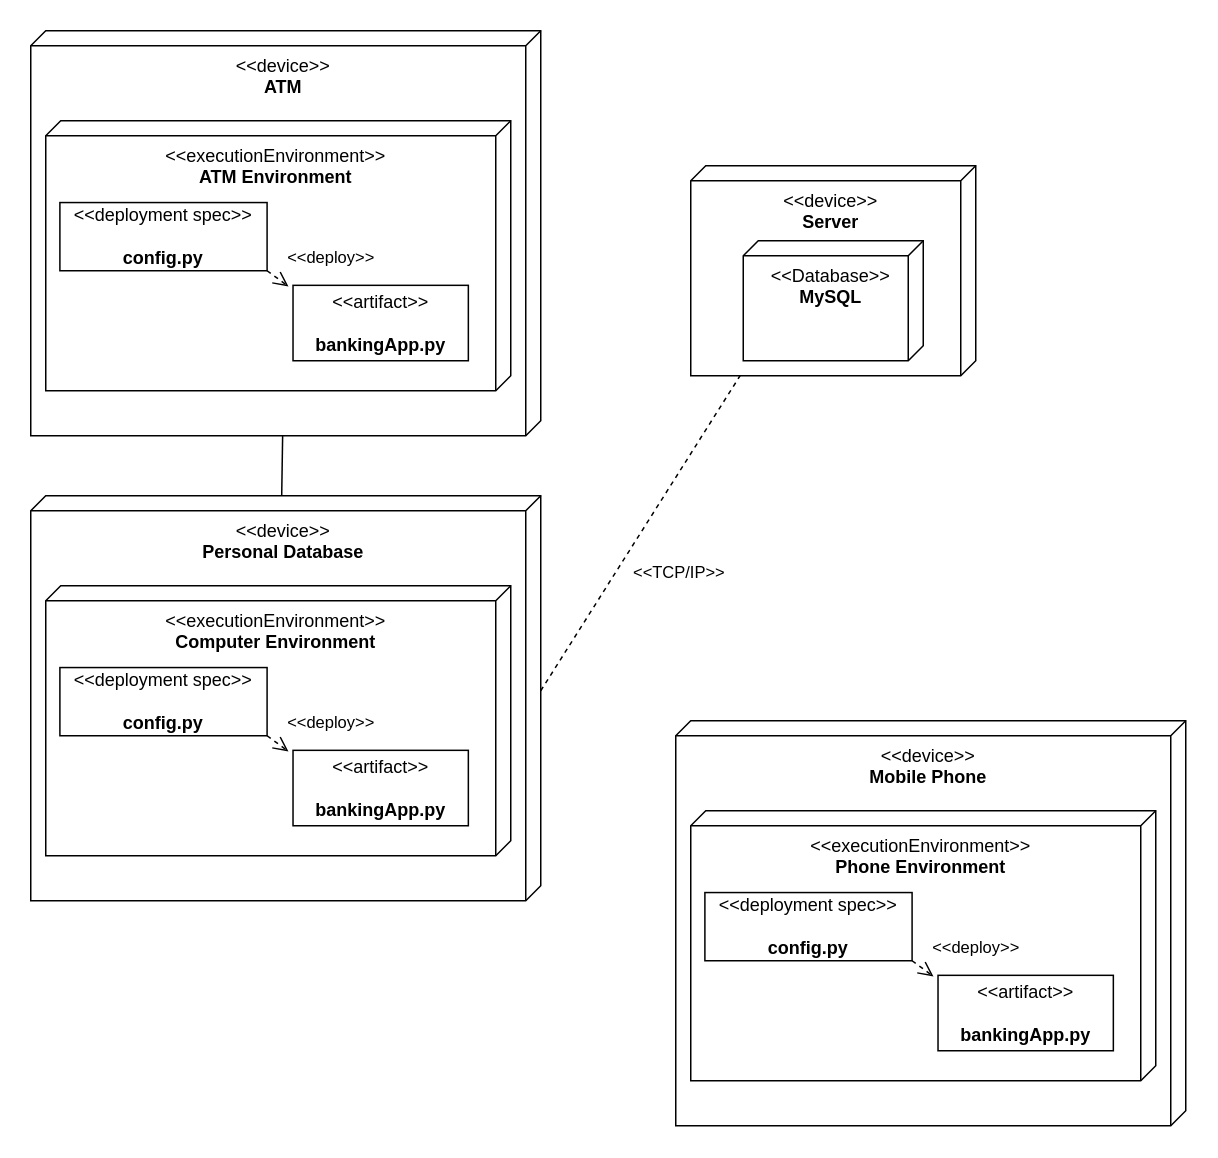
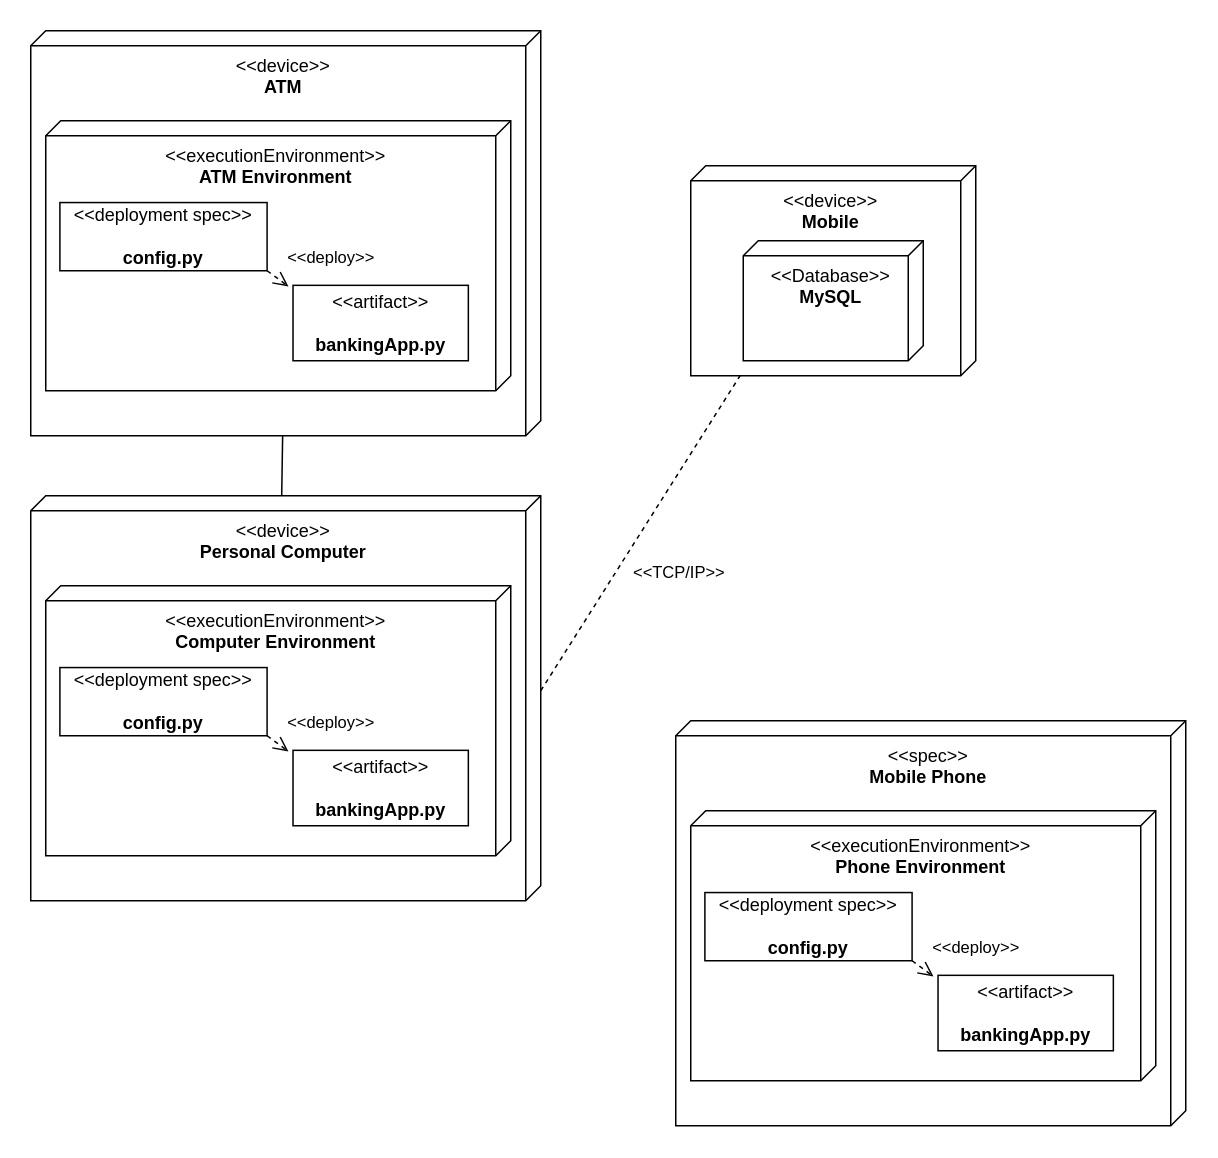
- <mxCell id="8" value="&amp;lt;&amp;lt;device&amp;gt;&amp;gt;&lt;br&gt;&lt;b&gt;Server&lt;/b&gt;" style="verticalAlign=top;align=center;shape=cube;size=10;direction=south;fontStyle=0;html=1;boundedLbl=1;spacingLeft=5;" vertex="1" parent="1"><mxGeometry x="460" y="110" width="190" height="140" as="geometry" /></mxCell>
+ <mxCell id="8" value="&amp;lt;&amp;lt;device&amp;gt;&amp;gt;&lt;br&gt;&lt;b&gt;Mobile&lt;/b&gt;" style="verticalAlign=top;align=center;shape=cube;size=10;direction=south;fontStyle=0;html=1;boundedLbl=1;spacingLeft=5;" vertex="1" parent="1"><mxGeometry x="460" y="110" width="190" height="140" as="geometry" /></mxCell>
- <mxCell id="10" value="&amp;lt;&amp;lt;device&amp;gt;&amp;gt;&lt;br&gt;&lt;b&gt;Personal Database&lt;/b&gt;" style="verticalAlign=top;align=center;shape=cube;size=10;direction=south;fontStyle=0;html=1;boundedLbl=1;spacingLeft=5;" vertex="1" parent="1"><mxGeometry x="20" y="330" width="340" height="270" as="geometry" /></mxCell>
+ <mxCell id="10" value="&amp;lt;&amp;lt;device&amp;gt;&amp;gt;&lt;br&gt;&lt;b&gt;Personal Computer&lt;/b&gt;" style="verticalAlign=top;align=center;shape=cube;size=10;direction=south;fontStyle=0;html=1;boundedLbl=1;spacingLeft=5;" vertex="1" parent="1"><mxGeometry x="20" y="330" width="340" height="270" as="geometry" /></mxCell>
- <mxCell id="16" value="&amp;lt;&amp;lt;device&amp;gt;&amp;gt;&lt;br&gt;&lt;b&gt;Mobile Phone&lt;/b&gt;" style="verticalAlign=top;align=center;shape=cube;size=10;direction=south;fontStyle=0;html=1;boundedLbl=1;spacingLeft=5;" vertex="1" parent="1"><mxGeometry x="450" y="480" width="340" height="270" as="geometry" /></mxCell>
+ <mxCell id="16" value="&amp;lt;&amp;lt;spec&amp;gt;&amp;gt;&lt;br&gt;&lt;b&gt;Mobile Phone&lt;/b&gt;" style="verticalAlign=top;align=center;shape=cube;size=10;direction=south;fontStyle=0;html=1;boundedLbl=1;spacingLeft=5;" vertex="1" parent="1"><mxGeometry x="450" y="480" width="340" height="270" as="geometry" /></mxCell>
